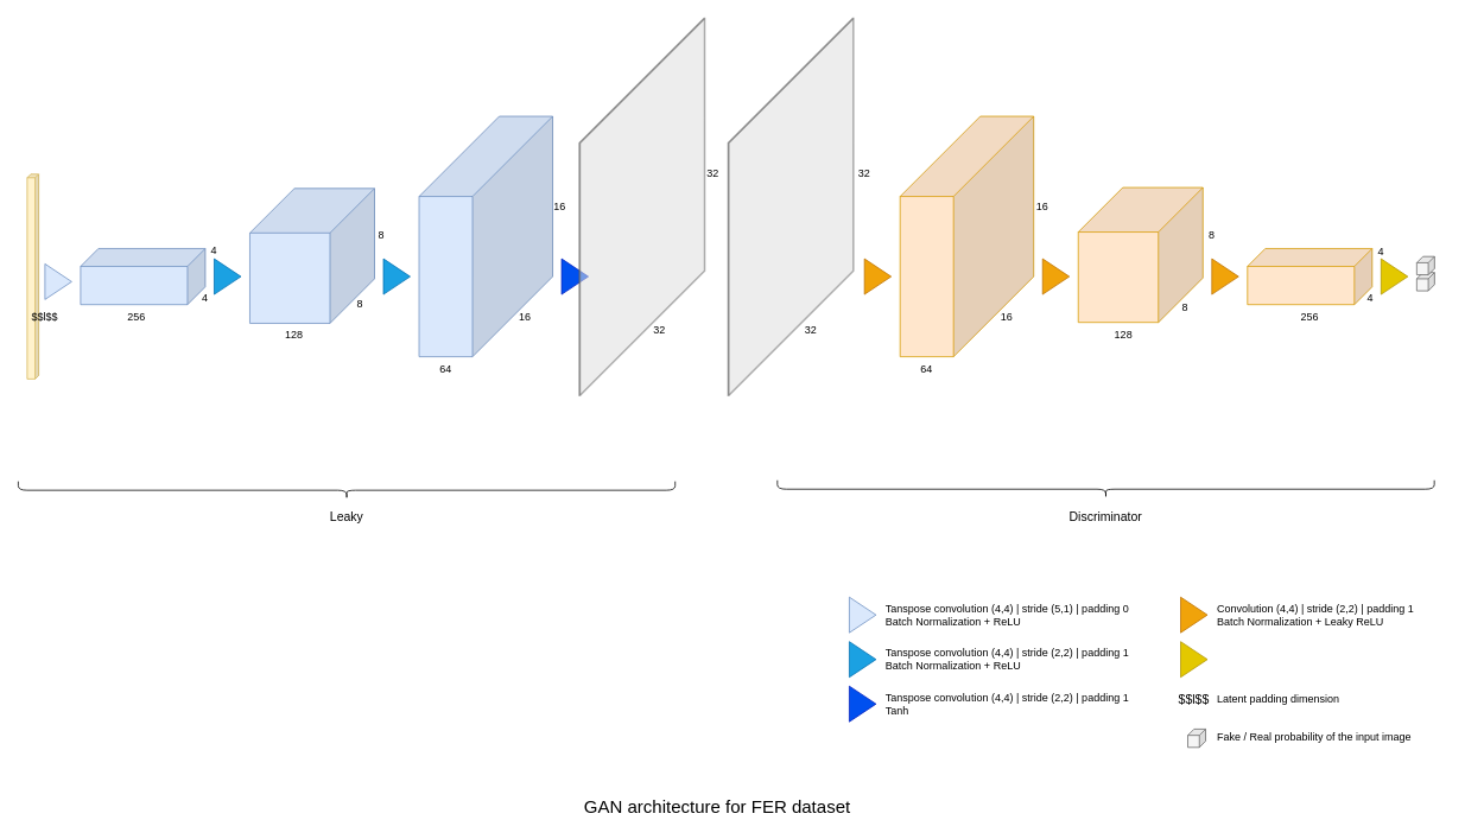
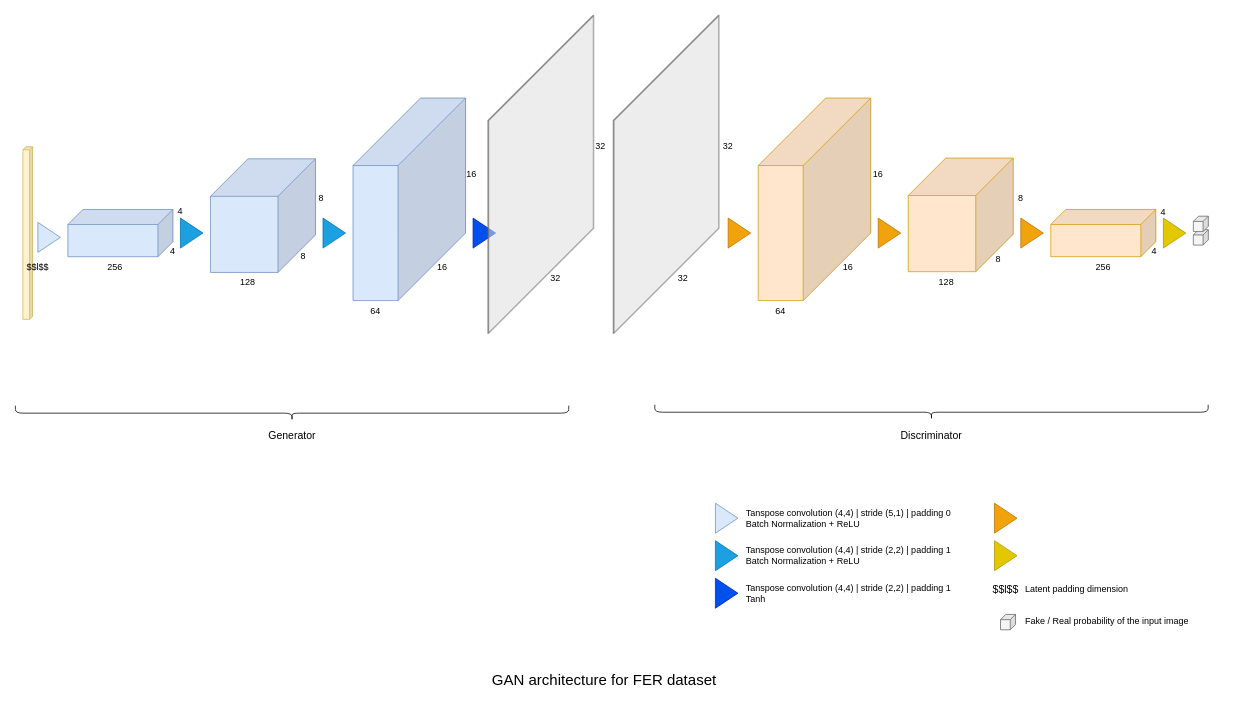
- <mxCell id="46" value="&lt;font style=&quot;font-size: 14px;&quot;&gt;Leaky&lt;/font&gt;" style="text;html=1;strokeColor=none;fillColor=none;align=center;verticalAlign=middle;whiteSpace=wrap;rounded=0;" vertex="1" parent="1"><mxGeometry x="358.75" y="565" width="60" height="30" as="geometry" /></mxCell>
+ <mxCell id="46" value="&lt;font style=&quot;font-size: 14px;&quot;&gt;Generator&lt;/font&gt;" style="text;html=1;strokeColor=none;fillColor=none;align=center;verticalAlign=middle;whiteSpace=wrap;rounded=0;" vertex="1" parent="1"><mxGeometry x="358.75" y="565" width="60" height="30" as="geometry" /></mxCell>
- <mxCell id="54" value="Convolution (4,4) | stride (2,2) | padding 1&lt;br&gt;Batch Normalization + Leaky ReLU" style="text;html=1;strokeColor=none;fillColor=none;align=left;verticalAlign=middle;whiteSpace=wrap;rounded=0;" vertex="1" parent="1"><mxGeometry x="1364" y="675" width="280" height="30" as="geometry" /></mxCell>
